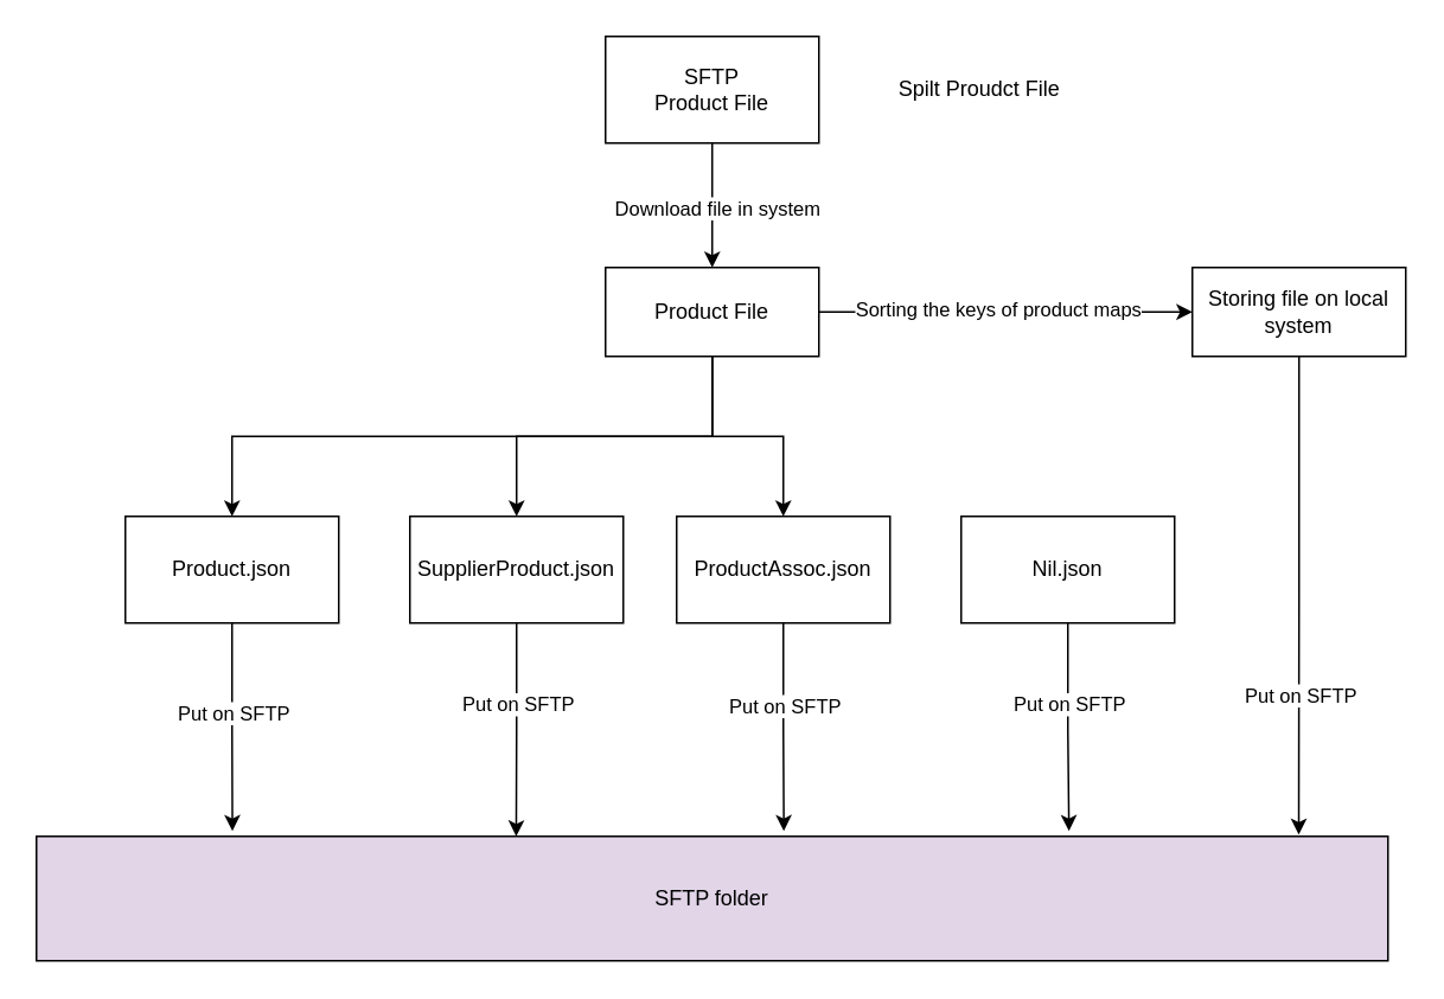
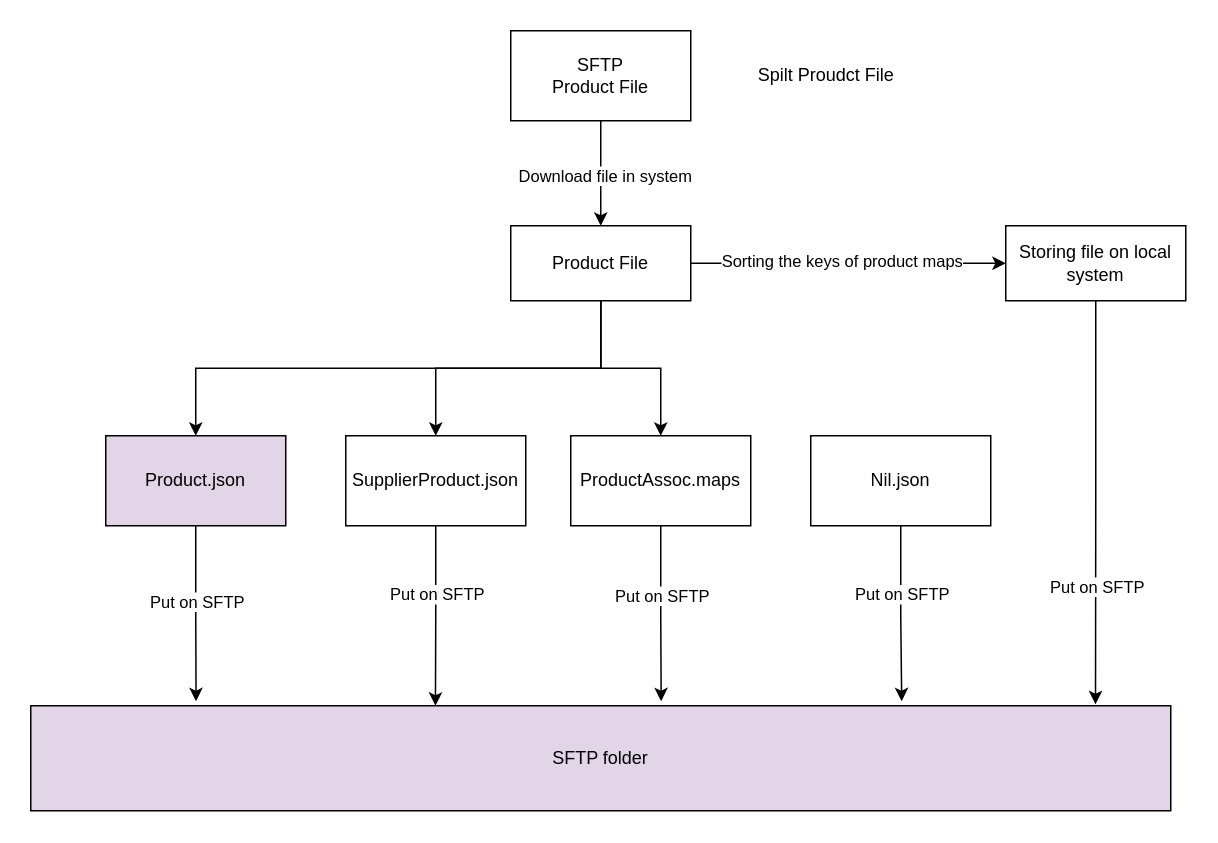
- <mxCell id="16" value="Product.json" style="rounded=0;whiteSpace=wrap;html=1;" vertex="1" parent="1"><mxGeometry x="70" y="290" width="120" height="60" as="geometry" /></mxCell>
+ <mxCell id="16" value="Product.json" style="rounded=0;whiteSpace=wrap;html=1;fillColor=#e1d5e7;" vertex="1" parent="1"><mxGeometry x="70" y="290" width="120" height="60" as="geometry" /></mxCell>
- <mxCell id="14" value="ProductAssoc.json" style="rounded=0;whiteSpace=wrap;html=1;" vertex="1" parent="1"><mxGeometry x="380" y="290" width="120" height="60" as="geometry" /></mxCell>
+ <mxCell id="14" value="ProductAssoc.maps" style="rounded=0;whiteSpace=wrap;html=1;" vertex="1" parent="1"><mxGeometry x="380" y="290" width="120" height="60" as="geometry" /></mxCell>
